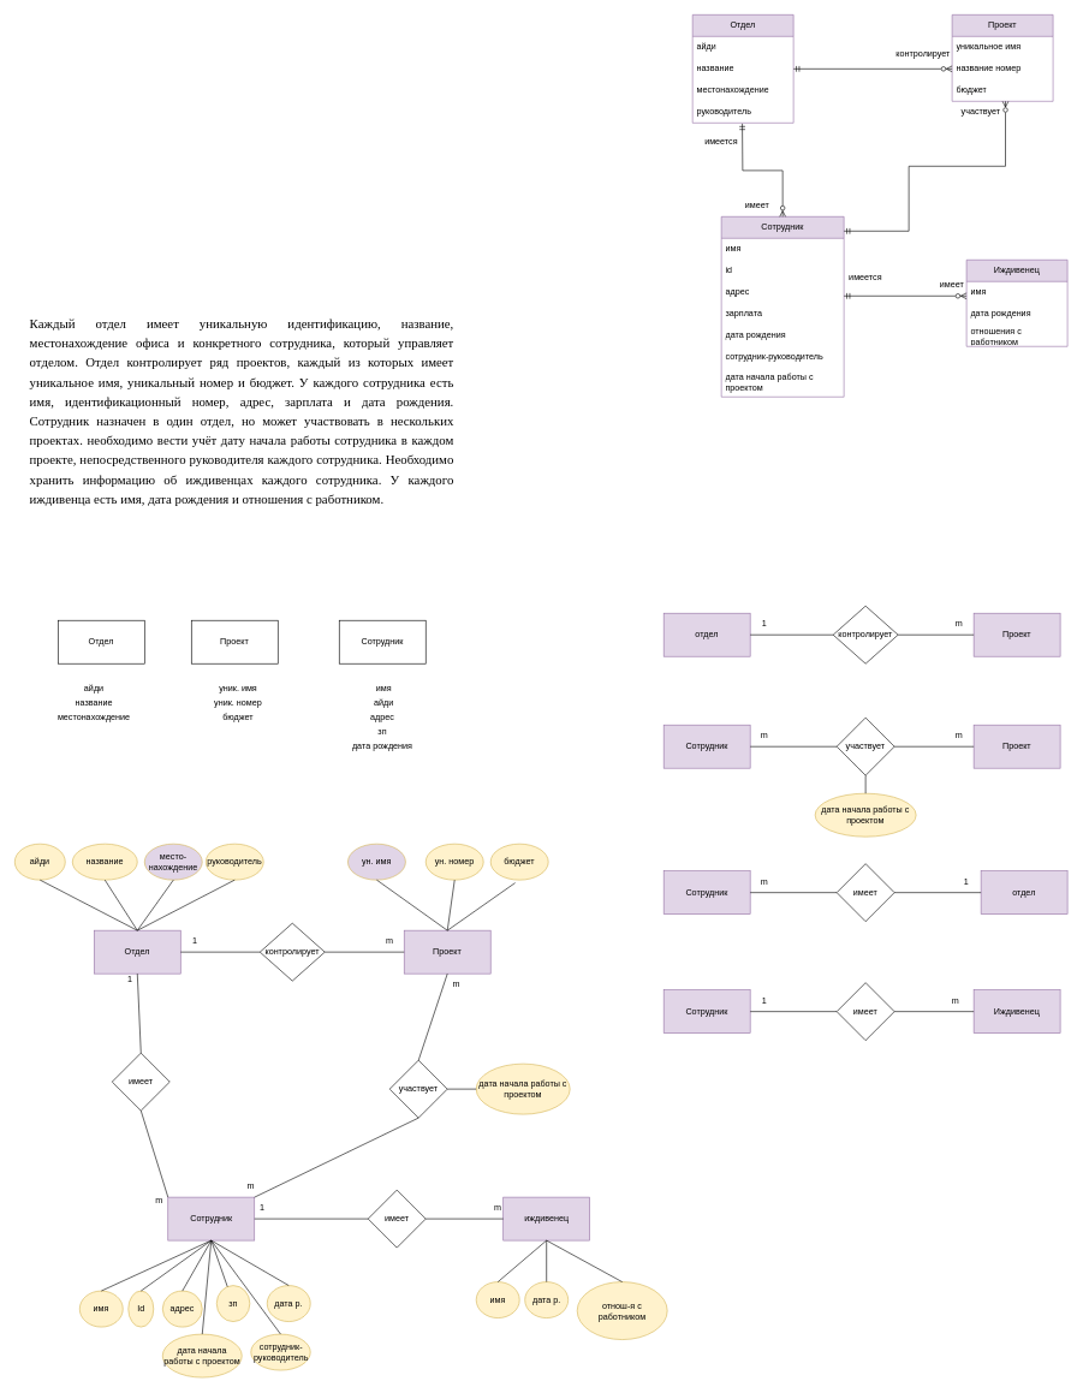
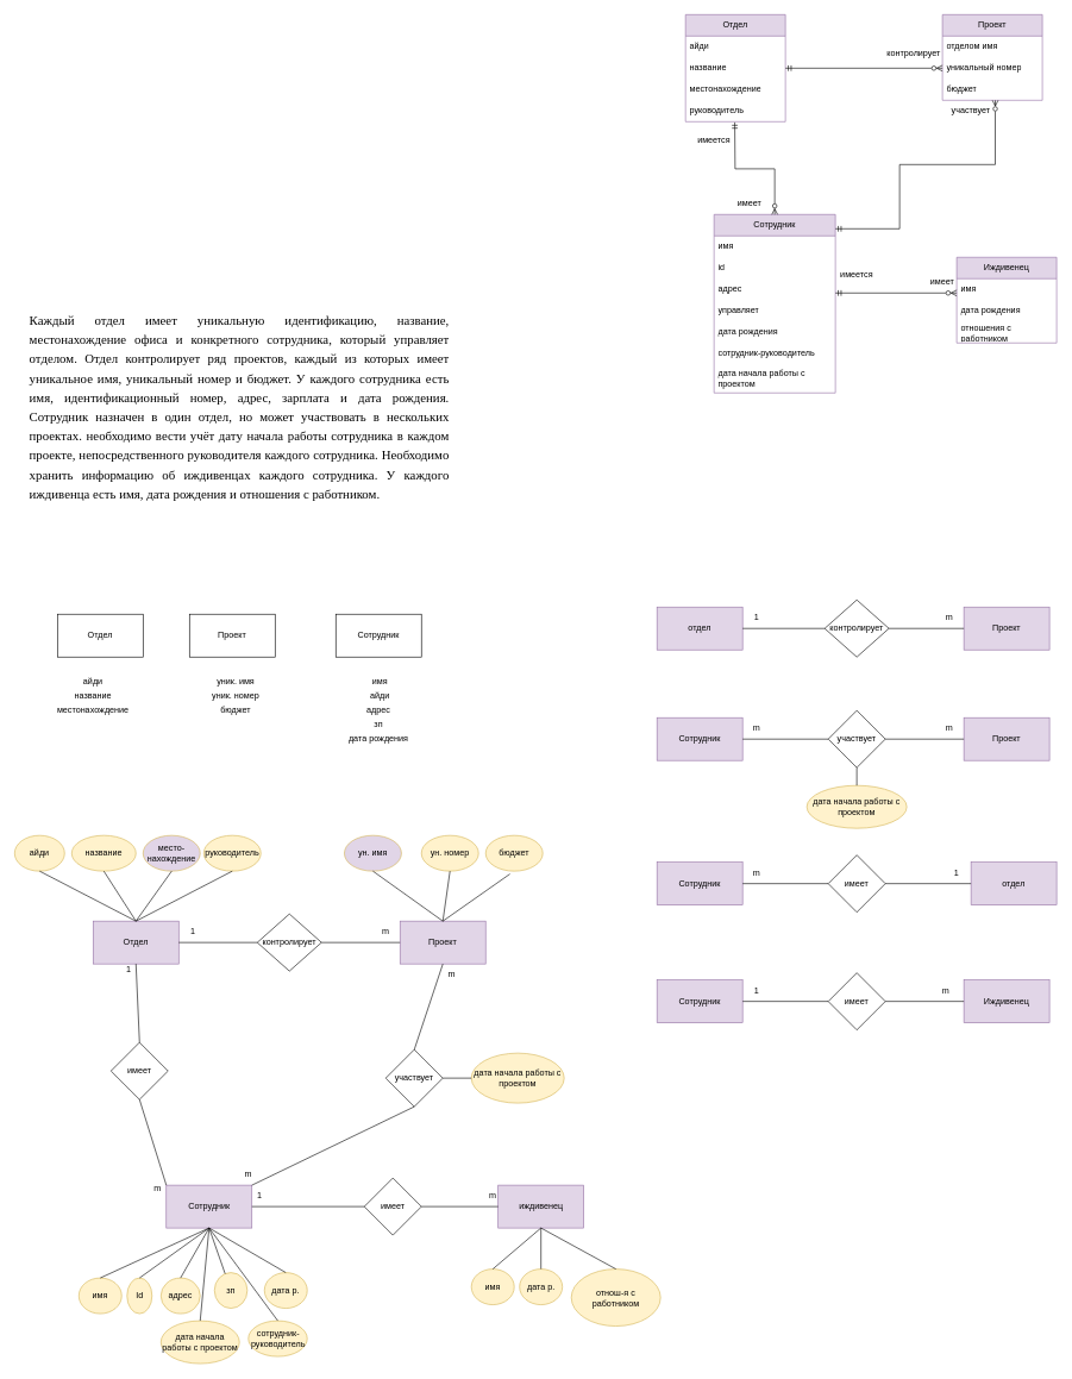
- <mxCell id="115" value="уникальное имя" style="text;strokeColor=none;fillColor=none;align=left;verticalAlign=middle;spacingLeft=4;spacingRight=4;overflow=hidden;points=[[0,0.5],[1,0.5]];portConstraint=eastwest;rotatable=0;whiteSpace=wrap;html=1;" vertex="1" parent="114"><mxGeometry y="30" width="140" height="30" as="geometry" /></mxCell>
+ <mxCell id="115" value="отделом имя" style="text;strokeColor=none;fillColor=none;align=left;verticalAlign=middle;spacingLeft=4;spacingRight=4;overflow=hidden;points=[[0,0.5],[1,0.5]];portConstraint=eastwest;rotatable=0;whiteSpace=wrap;html=1;" vertex="1" parent="114"><mxGeometry y="30" width="140" height="30" as="geometry" /></mxCell>
- <mxCell id="116" value="название номер" style="text;strokeColor=none;fillColor=none;align=left;verticalAlign=middle;spacingLeft=4;spacingRight=4;overflow=hidden;points=[[0,0.5],[1,0.5]];portConstraint=eastwest;rotatable=0;whiteSpace=wrap;html=1;" vertex="1" parent="114"><mxGeometry y="60" width="140" height="30" as="geometry" /></mxCell>
+ <mxCell id="116" value="уникальный номер" style="text;strokeColor=none;fillColor=none;align=left;verticalAlign=middle;spacingLeft=4;spacingRight=4;overflow=hidden;points=[[0,0.5],[1,0.5]];portConstraint=eastwest;rotatable=0;whiteSpace=wrap;html=1;" vertex="1" parent="114"><mxGeometry y="60" width="140" height="30" as="geometry" /></mxCell>
- <mxCell id="122" value="зарплата" style="text;strokeColor=none;fillColor=none;align=left;verticalAlign=middle;spacingLeft=4;spacingRight=4;overflow=hidden;points=[[0,0.5],[1,0.5]];portConstraint=eastwest;rotatable=0;whiteSpace=wrap;html=1;" vertex="1" parent="118"><mxGeometry y="120" width="170" height="30" as="geometry" /></mxCell>
+ <mxCell id="122" value="управляет" style="text;strokeColor=none;fillColor=none;align=left;verticalAlign=middle;spacingLeft=4;spacingRight=4;overflow=hidden;points=[[0,0.5],[1,0.5]];portConstraint=eastwest;rotatable=0;whiteSpace=wrap;html=1;" vertex="1" parent="118"><mxGeometry y="120" width="170" height="30" as="geometry" /></mxCell>
